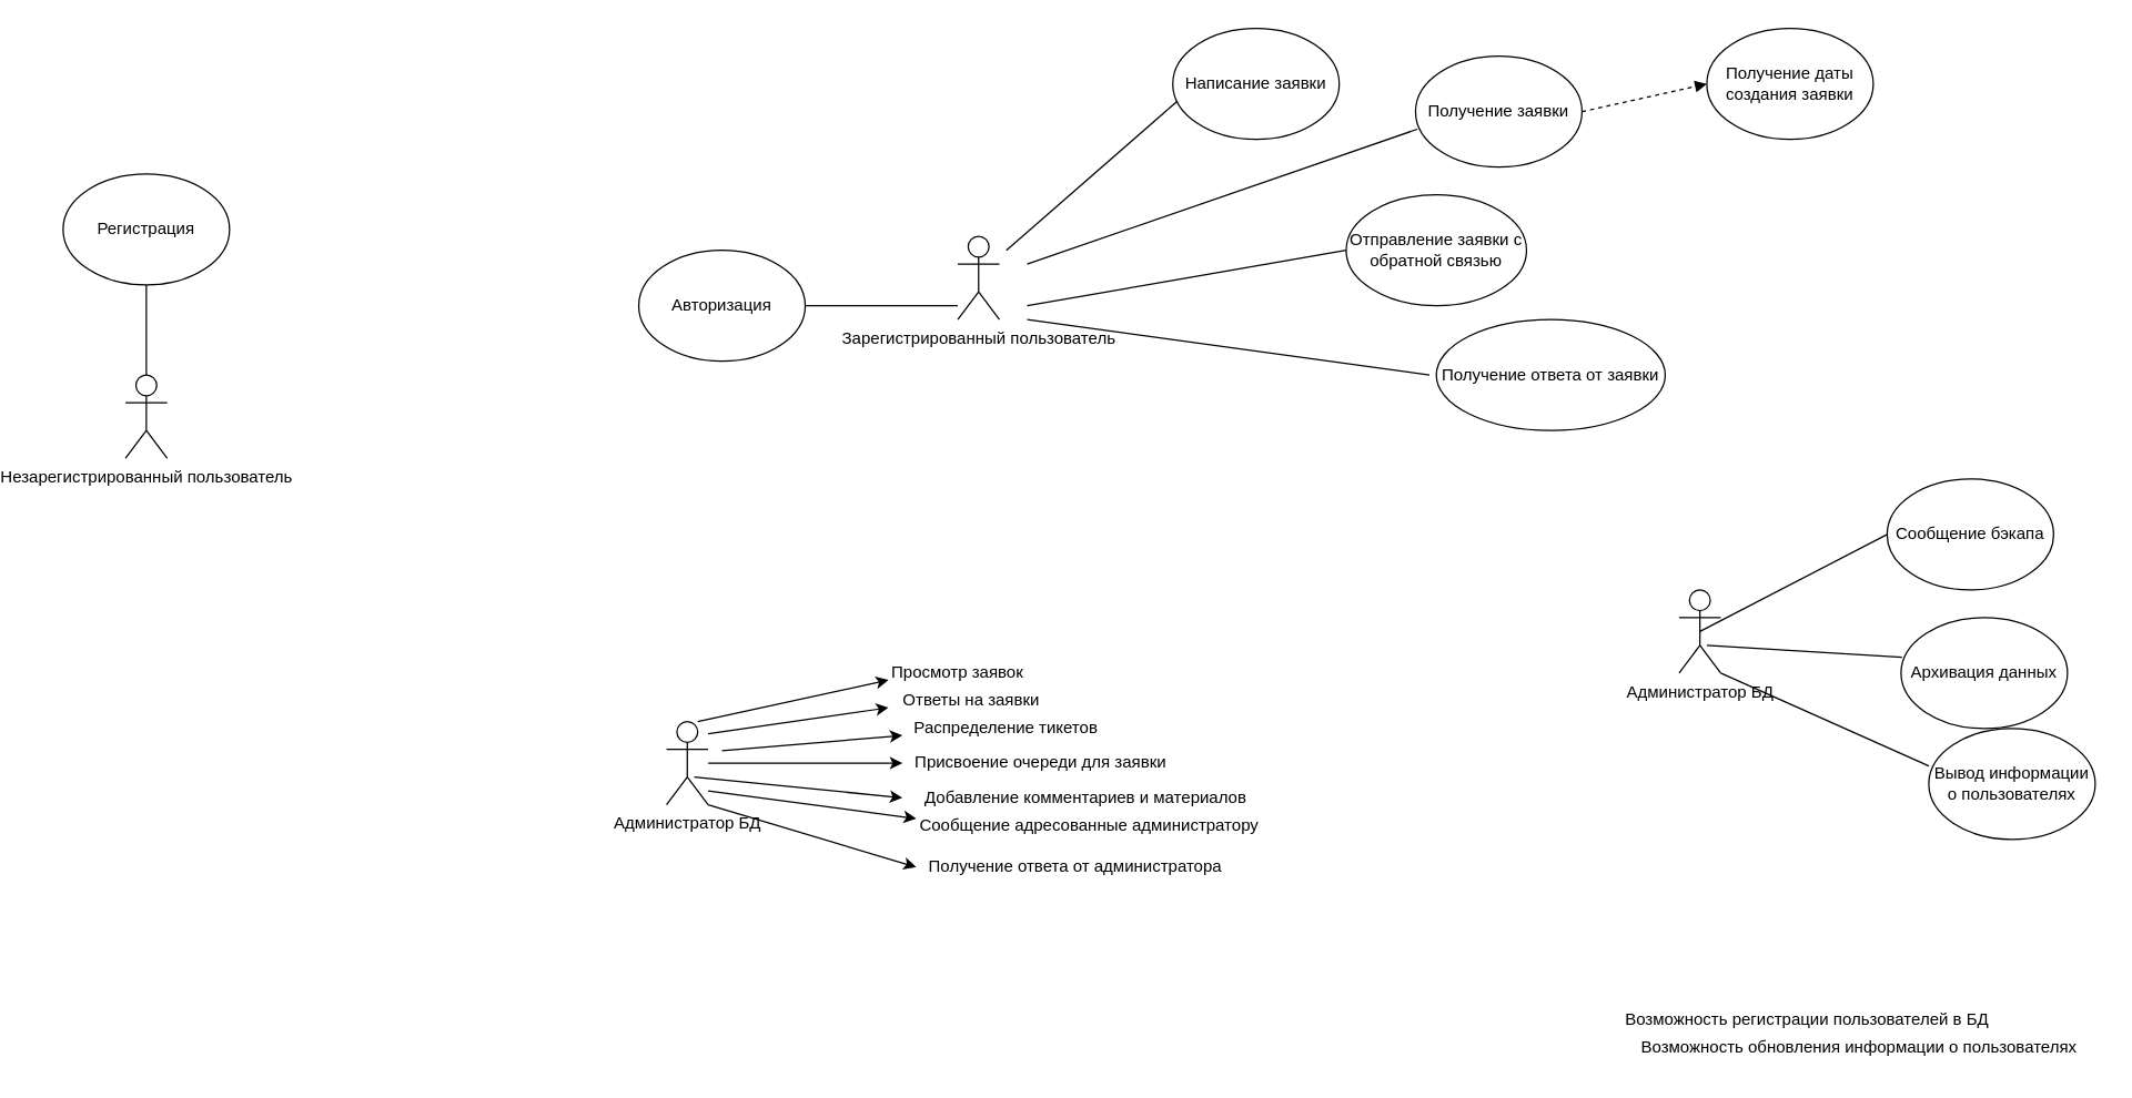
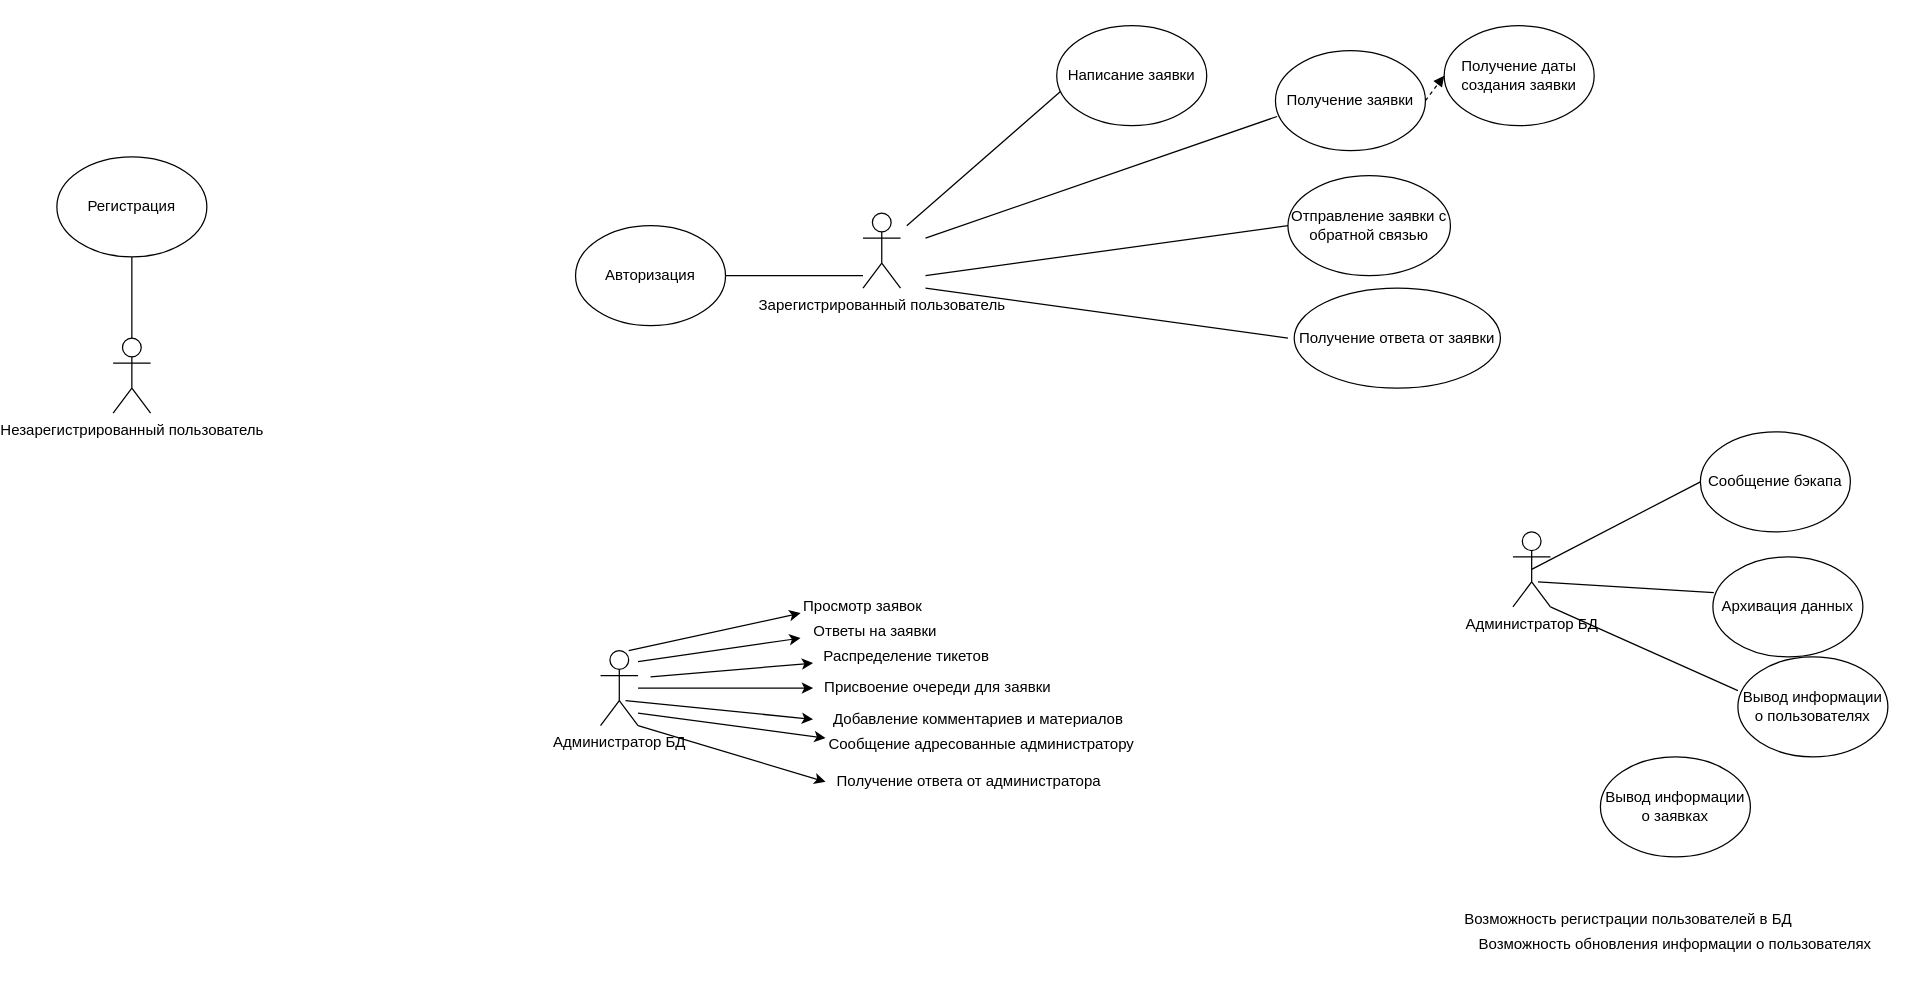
- <mxCell id="35" value="Получение даты создания заявки" style="ellipse;whiteSpace=wrap;html=1;" vertex="1" parent="1"><mxGeometry x="1205" width="120" height="80" as="geometry" y="20" /></mxCell>
+ <mxCell id="35" value="Получение даты создания заявки" style="ellipse;whiteSpace=wrap;html=1;" vertex="1" parent="1"><mxGeometry x="1130" y="20" width="120" height="80" as="geometry" /></mxCell>
- <mxCell id="30" value="Отправление заявки с обратной связью" style="ellipse;whiteSpace=wrap;html=1;" vertex="1" parent="1"><mxGeometry x="945" y="140" width="130" height="80" as="geometry" /></mxCell>
+ <mxCell id="30" value="Отправление заявки с обратной связью" style="ellipse;whiteSpace=wrap;html=1;" vertex="1" parent="1"><mxGeometry x="1005" y="140" width="130" height="80" as="geometry" /></mxCell>
+ <mxCell id="42" value="Вывод информации о заявках" style="ellipse;whiteSpace=wrap;html=1;" vertex="1" parent="1"><mxGeometry x="1255" y="605" width="120" height="80" as="geometry" /></mxCell>
